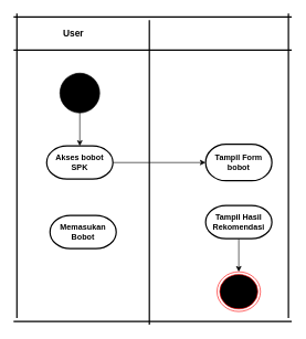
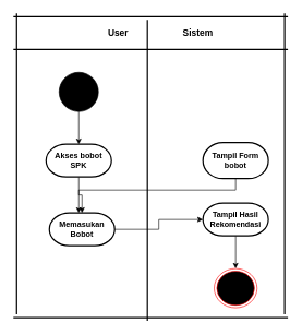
- <mxCell id="15" value="&lt;b&gt;&lt;font style=&quot;font-size: 14px&quot;&gt;User&lt;/font&gt;&lt;/b&gt;" style="text;html=1;align=center;verticalAlign=middle;resizable=0;points=[];autosize=1;strokeColor=none;fillColor=none;" vertex="1" parent="1"><mxGeometry x="85" y="40" width="50" height="20" as="geometry" /></mxCell>
+ <mxCell id="15" value="&lt;b&gt;&lt;font style=&quot;font-size: 14px&quot;&gt;User&lt;/font&gt;&lt;/b&gt;" style="text;html=1;align=center;verticalAlign=middle;resizable=0;points=[];autosize=1;strokeColor=none;fillColor=none;" vertex="1" parent="1"><mxGeometry x="155" y="40" width="50" height="20" as="geometry" /></mxCell>
+ <mxCell id="16" value="&lt;b&gt;&lt;font style=&quot;font-size: 14px&quot;&gt;Sistem&lt;/font&gt;&lt;/b&gt;" style="text;html=1;align=center;verticalAlign=middle;resizable=0;points=[];autosize=1;strokeColor=none;fillColor=none;" vertex="1" parent="1"><mxGeometry x="272.25" y="40" width="60" height="20" as="geometry" /></mxCell>
- <mxCell id="4" style="edgeStyle=orthogonalEdgeStyle;rounded=0;orthogonalLoop=1;jettySize=auto;html=1;" edge="1" parent="1" source="5" target="7"><mxGeometry relative="1" as="geometry" /></mxCell>
+ <mxCell id="4" style="edgeStyle=orthogonalEdgeStyle;rounded=0;orthogonalLoop=1;jettySize=auto;html=1;" edge="1" parent="1" source="5" target="9"><mxGeometry relative="1" as="geometry" /></mxCell>
+ <mxCell id="6" style="edgeStyle=orthogonalEdgeStyle;rounded=0;orthogonalLoop=1;jettySize=auto;html=1;" edge="1" parent="1" source="7" target="9"><mxGeometry relative="1" as="geometry"><Array as="points"><mxPoint x="360" y="290" /><mxPoint x="120" y="290" /></Array></mxGeometry></mxCell>
+ <mxCell id="8" style="edgeStyle=orthogonalEdgeStyle;rounded=0;orthogonalLoop=1;jettySize=auto;html=1;" edge="1" parent="1" source="9" target="11"><mxGeometry relative="1" as="geometry" /></mxCell>
